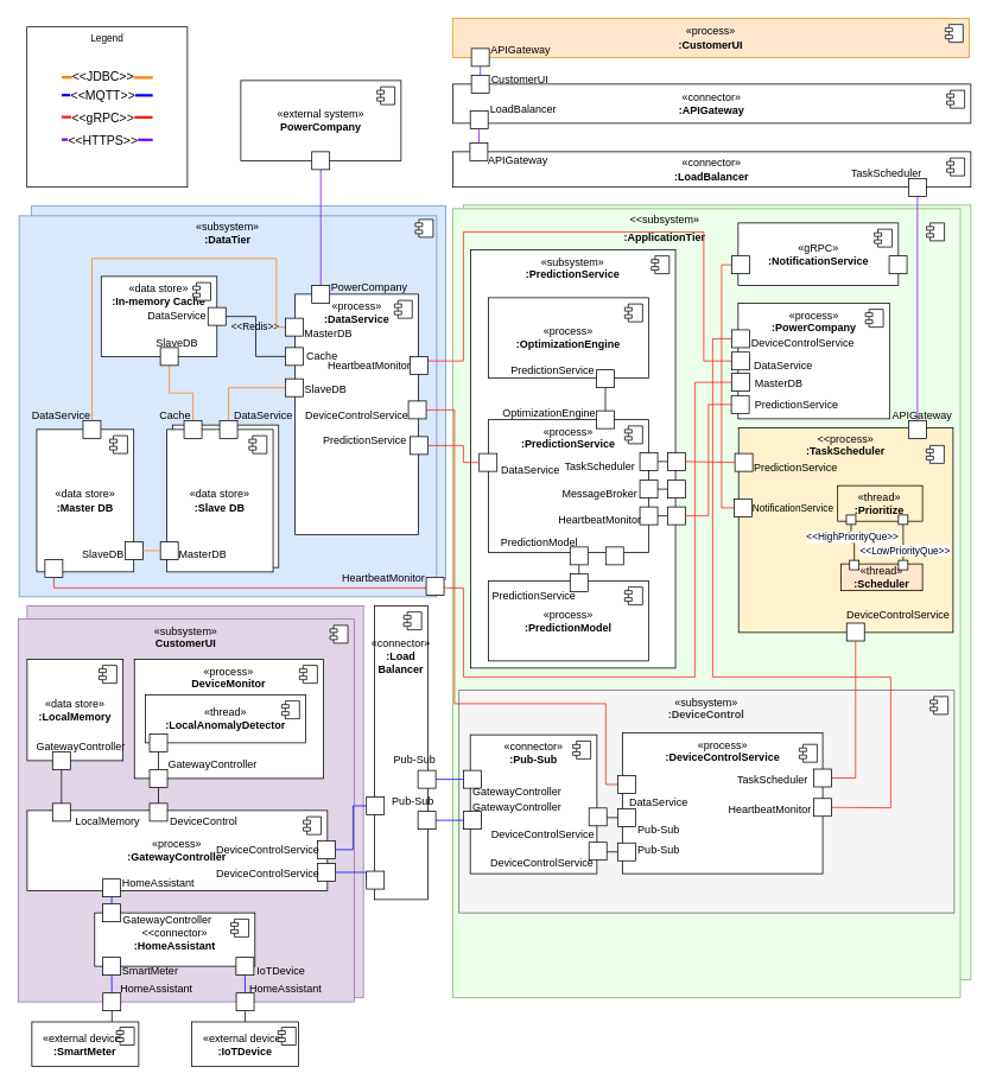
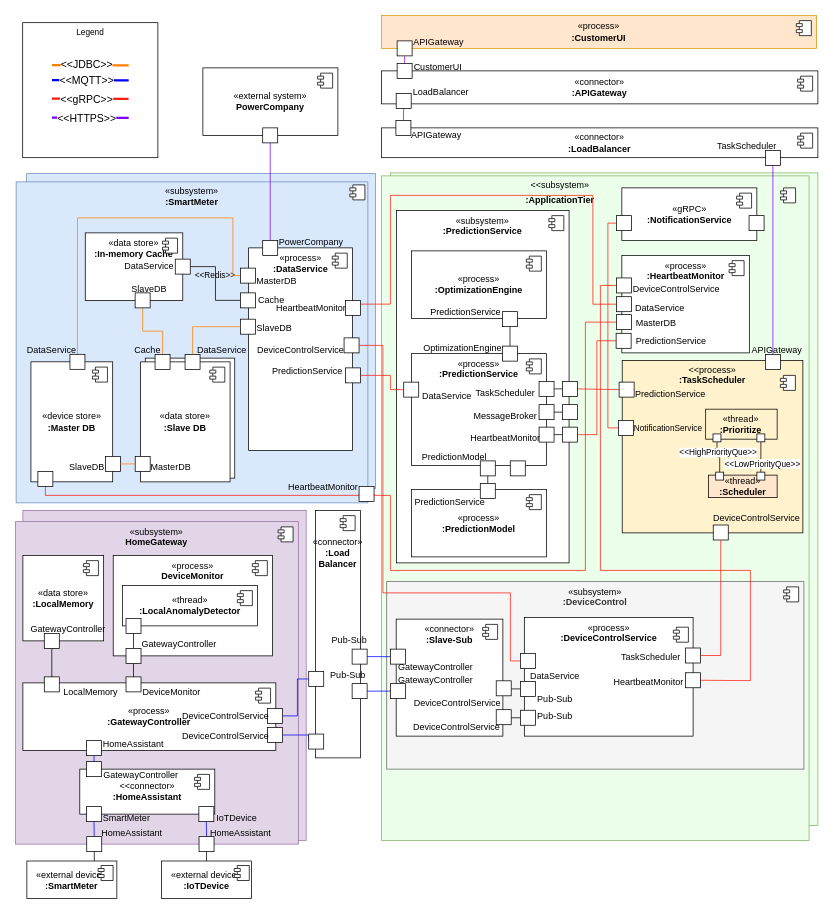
- <mxCell id="25" value="&lt;p style=&quot;margin:0px;margin-top:6px;text-align:center;&quot;&gt;«subsystem»&lt;br&gt;&lt;b&gt;:DataTier&lt;/b&gt;&lt;/p&gt;&lt;p style=&quot;margin:0px;margin-left:8px;&quot;&gt;&lt;br&gt;&lt;/p&gt;" style="align=left;overflow=fill;html=1;dropTarget=0;whiteSpace=wrap;rounded=0;labelBackgroundColor=none;fillColor=#dae8fc;strokeColor=#6c8ebf;" vertex="1" parent="1"><mxGeometry x="21" y="242" width="469" height="428" as="geometry" /></mxCell>
+ <mxCell id="25" value="&lt;p style=&quot;margin:0px;margin-top:6px;text-align:center;&quot;&gt;«subsystem»&lt;br&gt;&lt;b&gt;:SmartMeter&lt;/b&gt;&lt;/p&gt;&lt;p style=&quot;margin:0px;margin-left:8px;&quot;&gt;&lt;br&gt;&lt;/p&gt;" style="align=left;overflow=fill;html=1;dropTarget=0;whiteSpace=wrap;rounded=0;labelBackgroundColor=none;fillColor=#dae8fc;strokeColor=#6c8ebf;" vertex="1" parent="1"><mxGeometry x="21" y="242" width="469" height="428" as="geometry" /></mxCell>
- <mxCell id="76" value="«process»&lt;br&gt;&lt;b&gt;:PowerCompany&lt;/b&gt;" style="html=1;dropTarget=0;whiteSpace=wrap;verticalAlign=top;rounded=0;labelBackgroundColor=none;" vertex="1" parent="1"><mxGeometry x="828.62" y="340" width="170" height="130" as="geometry" /></mxCell>
+ <mxCell id="76" value="«process»&lt;br&gt;&lt;b&gt;:HeartbeatMonitor&lt;/b&gt;" style="html=1;dropTarget=0;whiteSpace=wrap;verticalAlign=top;rounded=0;labelBackgroundColor=none;" vertex="1" parent="1"><mxGeometry x="828.62" y="340" width="170" height="130" as="geometry" /></mxCell>
- <mxCell id="142" value="«data store»&lt;br&gt;&lt;b&gt;:Master DB&lt;/b&gt;" style="html=1;dropTarget=0;whiteSpace=wrap;rounded=0;labelBackgroundColor=none;" vertex="1" parent="141"><mxGeometry x="11" y="10" width="109" height="160" as="geometry" /></mxCell>
+ <mxCell id="142" value="«device store»&lt;br&gt;&lt;b&gt;:Master DB&lt;/b&gt;" style="html=1;dropTarget=0;whiteSpace=wrap;rounded=0;labelBackgroundColor=none;" vertex="1" parent="141"><mxGeometry x="11" y="10" width="109" height="160" as="geometry" /></mxCell>
- <mxCell id="4" value="«subsystem»&lt;br&gt;&lt;b&gt;CustomerUI&lt;/b&gt;" style="html=1;dropTarget=0;whiteSpace=wrap;rounded=0;labelBackgroundColor=none;verticalAlign=top;fillColor=#e1d5e7;strokeColor=#9673a6;" vertex="1" parent="1"><mxGeometry x="20" y="695" width="377.27" height="430" as="geometry" /></mxCell>
+ <mxCell id="4" value="«subsystem»&lt;br&gt;&lt;b&gt;HomeGateway&lt;/b&gt;" style="html=1;dropTarget=0;whiteSpace=wrap;rounded=0;labelBackgroundColor=none;verticalAlign=top;fillColor=#e1d5e7;strokeColor=#9673a6;" vertex="1" parent="1"><mxGeometry x="20" y="695" width="377.27" height="430" as="geometry" /></mxCell>
- <mxCell id="210" value="&lt;div&gt;&lt;span style=&quot;background-color: transparent; color: light-dark(rgb(0, 0, 0), rgb(255, 255, 255));&quot;&gt;«connector»&lt;/span&gt;&lt;/div&gt;&lt;b&gt;:&lt;/b&gt;&lt;b style=&quot;background-color: transparent; color: light-dark(rgb(0, 0, 0), rgb(255, 255, 255));&quot;&gt;Pub-Sub&lt;/b&gt;" style="html=1;dropTarget=0;whiteSpace=wrap;verticalAlign=top;rounded=0;labelBackgroundColor=none;" vertex="1" parent="1"><mxGeometry x="527.75" y="825" width="142.25" height="156" as="geometry" /></mxCell>
+ <mxCell id="210" value="&lt;div&gt;&lt;span style=&quot;background-color: transparent; color: light-dark(rgb(0, 0, 0), rgb(255, 255, 255));&quot;&gt;«connector»&lt;/span&gt;&lt;/div&gt;&lt;b&gt;:&lt;/b&gt;&lt;b style=&quot;background-color: transparent; color: light-dark(rgb(0, 0, 0), rgb(255, 255, 255));&quot;&gt;Slave-Sub&lt;/b&gt;" style="html=1;dropTarget=0;whiteSpace=wrap;verticalAlign=top;rounded=0;labelBackgroundColor=none;" vertex="1" parent="1"><mxGeometry x="527.75" y="825" width="142.25" height="156" as="geometry" /></mxCell>
- <mxCell id="150" value="DeviceControl" style="text;html=1;align=center;verticalAlign=middle;resizable=0;points=[];autosize=1;strokeColor=none;fillColor=none;" vertex="1" parent="1"><mxGeometry x="177.52" y="907" width="100" height="30" as="geometry" /></mxCell>
+ <mxCell id="150" value="DeviceMonitor" style="text;html=1;align=center;verticalAlign=middle;resizable=0;points=[];autosize=1;strokeColor=none;fillColor=none;" vertex="1" parent="1"><mxGeometry x="177.52" y="907" width="100" height="30" as="geometry" /></mxCell>
